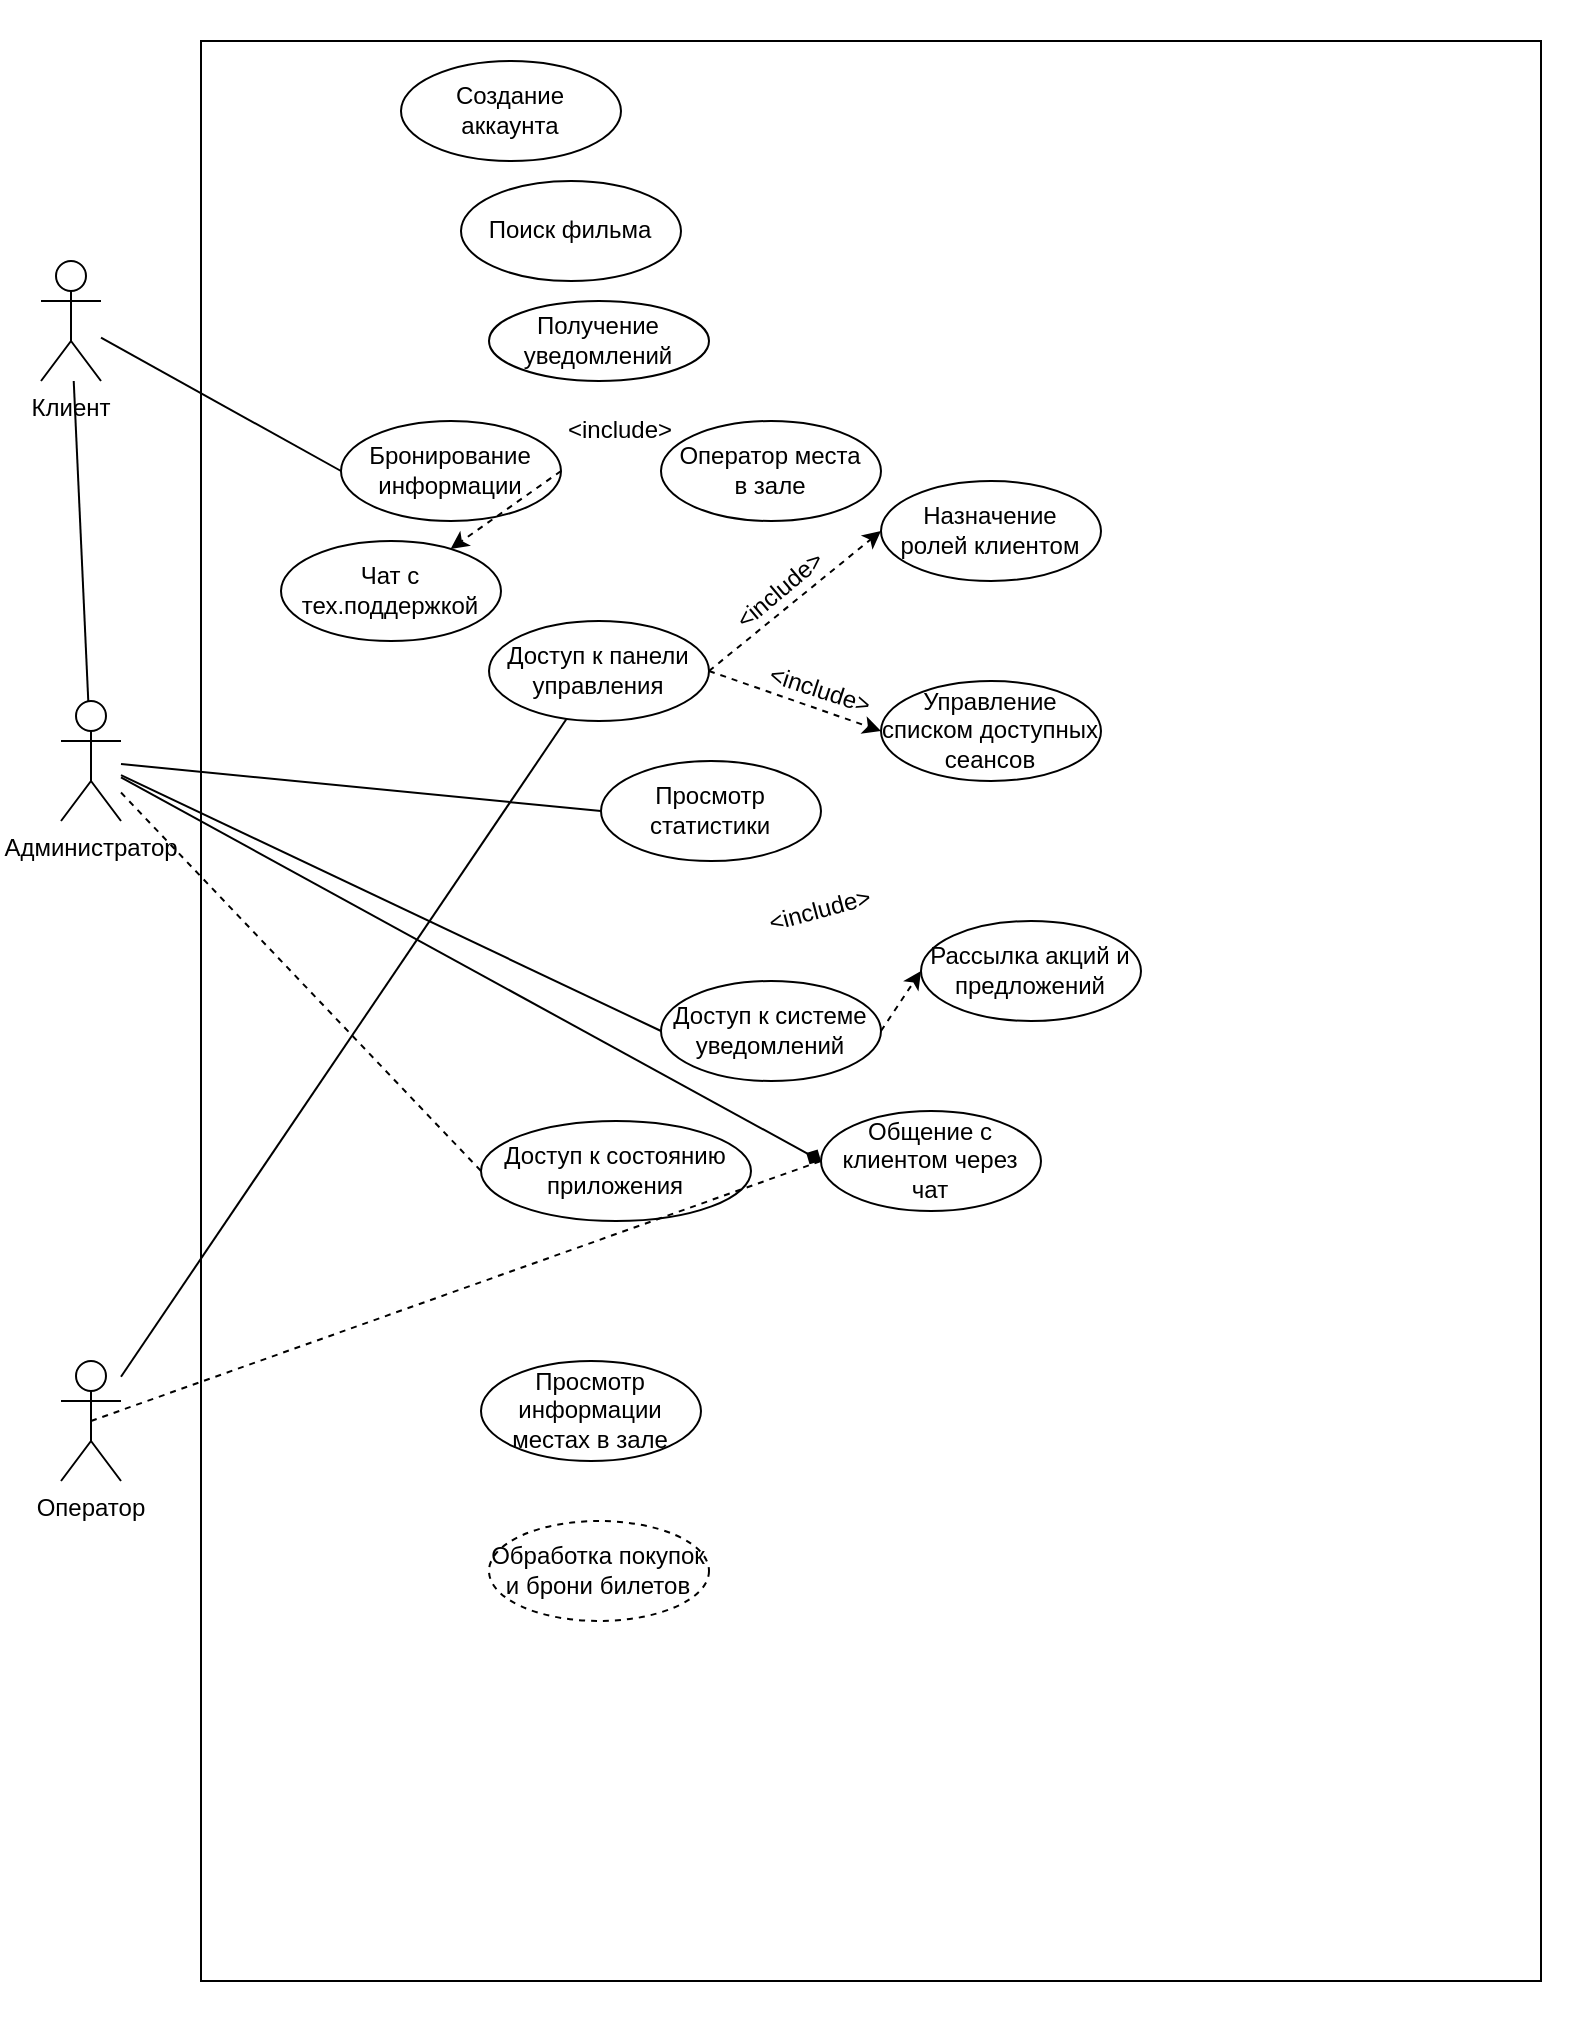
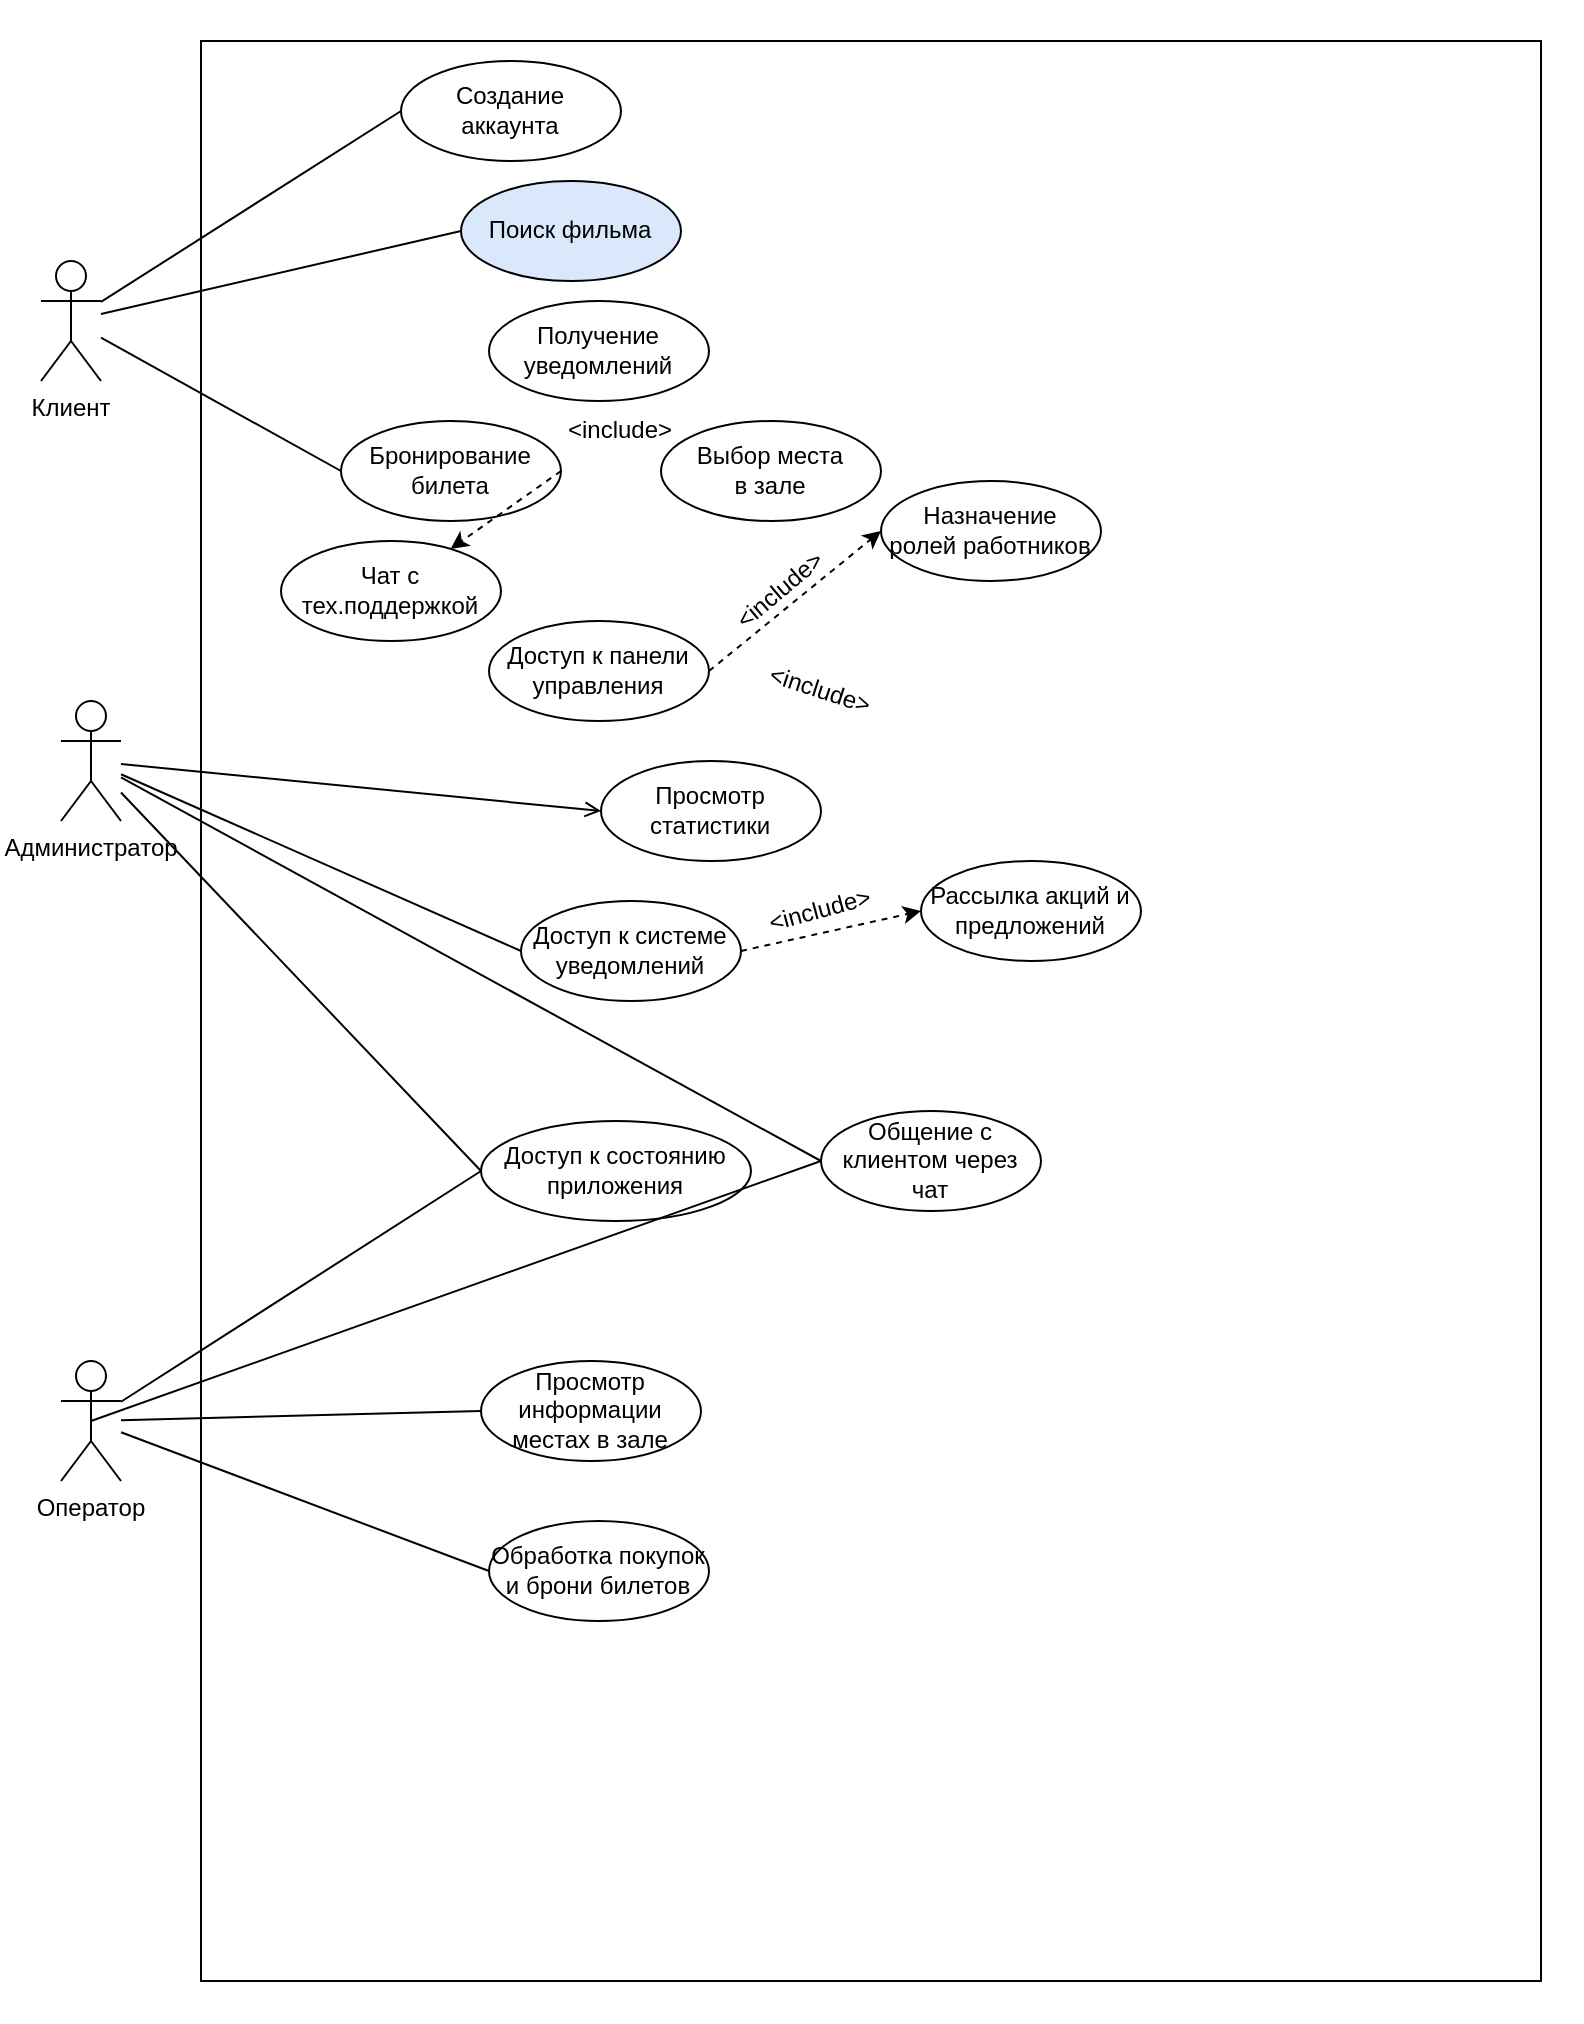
+ <mxCell id="12" value="" style="endArrow=none;html=1;rounded=0;entryX=0;entryY=0.5;entryDx=0;entryDy=0;" parent="1" source="2" target="10" edge="1"><mxGeometry width="50" height="50" relative="1" as="geometry"><mxPoint x="80" y="200" as="sourcePoint" /><mxPoint x="130" y="150" as="targetPoint" /></mxGeometry></mxCell>
- <mxCell id="6" value="Поиск фильма" style="ellipse;whiteSpace=wrap;html=1;" parent="1" vertex="1"><mxGeometry x="230" y="90" width="110" height="50" as="geometry" /></mxCell>
+ <mxCell id="6" value="Поиск фильма" style="ellipse;whiteSpace=wrap;html=1;fillColor=#dae8fc;" parent="1" vertex="1"><mxGeometry x="230" y="90" width="110" height="50" as="geometry" /></mxCell>
- <mxCell id="7" value="Получение&lt;div&gt;уведомлений&lt;/div&gt;" style="ellipse;whiteSpace=wrap;html=1;" parent="1" vertex="1"><mxGeometry x="244" y="150" width="110" height="40" as="geometry" /></mxCell>
+ <mxCell id="7" value="Получение&lt;div&gt;уведомлений&lt;/div&gt;" style="ellipse;whiteSpace=wrap;html=1;" parent="1" vertex="1"><mxGeometry x="244" y="150" width="110" height="50" as="geometry" /></mxCell>
- <mxCell id="8" value="Бронирование&lt;div&gt;информации&lt;/div&gt;" style="ellipse;whiteSpace=wrap;html=1;" parent="1" vertex="1"><mxGeometry x="170" y="210" width="110" height="50" as="geometry" /></mxCell>
+ <mxCell id="8" value="Бронирование&lt;div&gt;билета&lt;/div&gt;" style="ellipse;whiteSpace=wrap;html=1;" parent="1" vertex="1"><mxGeometry x="170" y="210" width="110" height="50" as="geometry" /></mxCell>
- <mxCell id="9" value="Оператор места&lt;div&gt;в зале&lt;/div&gt;" style="ellipse;whiteSpace=wrap;html=1;" parent="1" vertex="1"><mxGeometry x="330" y="210" width="110" height="50" as="geometry" /></mxCell>
+ <mxCell id="9" value="Выбор места&lt;div&gt;в зале&lt;/div&gt;" style="ellipse;whiteSpace=wrap;html=1;" parent="1" vertex="1"><mxGeometry x="330" y="210" width="110" height="50" as="geometry" /></mxCell>
- <mxCell id="15" value="Назначение&lt;div&gt;ролей клиентом&lt;/div&gt;" style="ellipse;whiteSpace=wrap;html=1;" parent="1" vertex="1"><mxGeometry x="440" y="240" width="110" height="50" as="geometry" /></mxCell>
+ <mxCell id="15" value="Назначение&lt;div&gt;ролей работников&lt;/div&gt;" style="ellipse;whiteSpace=wrap;html=1;" parent="1" vertex="1"><mxGeometry x="440" y="240" width="110" height="50" as="geometry" /></mxCell>
- <mxCell id="13" value="" style="endArrow=none;html=1;rounded=0;" parent="1" source="2" target="3" edge="1"><mxGeometry width="50" height="50" relative="1" as="geometry"><mxPoint x="160" y="240" as="sourcePoint" /><mxPoint x="210" y="190" as="targetPoint" /></mxGeometry></mxCell>
+ <mxCell id="13" value="" style="endArrow=none;html=1;rounded=0;entryX=0;entryY=0.5;entryDx=0;entryDy=0;" parent="1" source="2" target="6" edge="1"><mxGeometry width="50" height="50" relative="1" as="geometry"><mxPoint x="160" y="240" as="sourcePoint" /><mxPoint x="210" y="190" as="targetPoint" /></mxGeometry></mxCell>
- <mxCell id="18" value="" style="endArrow=classic;html=1;rounded=0;exitX=1;exitY=0.5;exitDx=0;exitDy=0;entryX=0;entryY=0.5;entryDx=0;entryDy=0;dashed=1;" parent="1" source="14" target="17" edge="1"><mxGeometry width="50" height="50" relative="1" as="geometry"><mxPoint x="310" y="440" as="sourcePoint" /><mxPoint x="360" y="390" as="targetPoint" /></mxGeometry></mxCell>
- <mxCell id="17" value="Управление&lt;div&gt;списком доступных&lt;/div&gt;&lt;div&gt;сеансов&lt;/div&gt;" style="ellipse;whiteSpace=wrap;html=1;" parent="1" vertex="1"><mxGeometry x="440" y="340" width="110" height="50" as="geometry" /></mxCell>
- <mxCell id="20" value="" style="endArrow=none;html=1;rounded=0;entryX=0;entryY=0.5;entryDx=0;entryDy=0;" parent="1" source="3" target="19" edge="1"><mxGeometry width="50" height="50" relative="1" as="geometry"><mxPoint x="200" y="470" as="sourcePoint" /><mxPoint x="250" y="420" as="targetPoint" /></mxGeometry></mxCell>
+ <mxCell id="20" value="" style="endArrow=open;html=1;rounded=0;entryX=0;entryY=0.5;entryDx=0;entryDy=0;" parent="1" source="3" target="19" edge="1"><mxGeometry width="50" height="50" relative="1" as="geometry"><mxPoint x="200" y="470" as="sourcePoint" /><mxPoint x="250" y="420" as="targetPoint" /></mxGeometry></mxCell>
- <mxCell id="33" value="" style="endArrow=none;html=1;rounded=0;entryX=0;entryY=0.5;entryDx=0;entryDy=0;dashed=1;" edge="1" parent="1" source="3" target="27"><mxGeometry width="50" height="50" relative="1" as="geometry"><mxPoint x="400" y="550" as="sourcePoint" /><mxPoint x="450" y="500" as="targetPoint" /></mxGeometry></mxCell>
+ <mxCell id="33" value="" style="endArrow=none;html=1;rounded=0;entryX=0;entryY=0.5;entryDx=0;entryDy=0;" edge="1" parent="1" source="3" target="27"><mxGeometry width="50" height="50" relative="1" as="geometry"><mxPoint x="400" y="550" as="sourcePoint" /><mxPoint x="450" y="500" as="targetPoint" /></mxGeometry></mxCell>
- <mxCell id="29" value="Рассылка акций и предложений" style="ellipse;whiteSpace=wrap;html=1;" parent="1" vertex="1"><mxGeometry x="460" y="460" width="110" height="50" as="geometry" /></mxCell>
+ <mxCell id="29" value="Рассылка акций и предложений" style="ellipse;whiteSpace=wrap;html=1;" parent="1" vertex="1"><mxGeometry x="460" y="430" width="110" height="50" as="geometry" /></mxCell>
- <mxCell id="28" value="Доступ к системе уведомлений" style="ellipse;whiteSpace=wrap;html=1;" parent="1" vertex="1"><mxGeometry x="330" y="490" width="110" height="50" as="geometry" /></mxCell>
+ <mxCell id="28" value="Доступ к системе уведомлений" style="ellipse;whiteSpace=wrap;html=1;" parent="1" vertex="1"><mxGeometry x="260" y="450" width="110" height="50" as="geometry" /></mxCell>
- <mxCell id="24" value="" style="endArrow=none;html=1;rounded=0;" parent="1" source="4" target="14" edge="1"><mxGeometry width="50" height="50" relative="1" as="geometry"><mxPoint x="180" y="910" as="sourcePoint" /><mxPoint x="230" y="860" as="targetPoint" /></mxGeometry></mxCell>
+ <mxCell id="24" value="" style="endArrow=none;html=1;rounded=0;entryX=0;entryY=0.5;entryDx=0;entryDy=0;" parent="1" source="4" target="23" edge="1"><mxGeometry width="50" height="50" relative="1" as="geometry"><mxPoint x="180" y="910" as="sourcePoint" /><mxPoint x="230" y="860" as="targetPoint" /></mxGeometry></mxCell>
- <mxCell id="32" value="" style="endArrow=diamond;html=1;rounded=0;entryX=0;entryY=0.5;entryDx=0;entryDy=0;" edge="1" parent="1" source="3" target="26"><mxGeometry width="50" height="50" relative="1" as="geometry"><mxPoint x="400" y="620" as="sourcePoint" /><mxPoint x="450" y="570" as="targetPoint" /></mxGeometry></mxCell>
+ <mxCell id="32" value="" style="endArrow=none;html=1;rounded=0;entryX=0;entryY=0.5;entryDx=0;entryDy=0;" edge="1" parent="1" source="3" target="26"><mxGeometry width="50" height="50" relative="1" as="geometry"><mxPoint x="400" y="620" as="sourcePoint" /><mxPoint x="450" y="570" as="targetPoint" /></mxGeometry></mxCell>
+ <mxCell id="34" value="" style="endArrow=none;html=1;rounded=0;entryX=0;entryY=0.5;entryDx=0;entryDy=0;" edge="1" parent="1" source="4" target="27"><mxGeometry width="50" height="50" relative="1" as="geometry"><mxPoint x="400" y="550" as="sourcePoint" /><mxPoint x="450" y="500" as="targetPoint" /></mxGeometry></mxCell>
- <mxCell id="35" value="" style="endArrow=none;html=1;rounded=0;exitX=0.5;exitY=0.5;exitDx=0;exitDy=0;exitPerimeter=0;entryX=0;entryY=0.5;entryDx=0;entryDy=0;dashed=1;" edge="1" parent="1" source="4" target="26"><mxGeometry width="50" height="50" relative="1" as="geometry"><mxPoint x="120" y="660" as="sourcePoint" /><mxPoint x="170" y="610" as="targetPoint" /></mxGeometry></mxCell>
+ <mxCell id="35" value="" style="endArrow=none;html=1;rounded=0;exitX=0.5;exitY=0.5;exitDx=0;exitDy=0;exitPerimeter=0;entryX=0;entryY=0.5;entryDx=0;entryDy=0;" edge="1" parent="1" source="4" target="26"><mxGeometry width="50" height="50" relative="1" as="geometry"><mxPoint x="120" y="660" as="sourcePoint" /><mxPoint x="170" y="610" as="targetPoint" /></mxGeometry></mxCell>
+ <mxCell id="22" value="" style="endArrow=none;html=1;rounded=0;entryX=0;entryY=0.5;entryDx=0;entryDy=0;" parent="1" source="4" target="21" edge="1"><mxGeometry width="50" height="50" relative="1" as="geometry"><mxPoint x="220" y="820" as="sourcePoint" /><mxPoint x="270" y="770" as="targetPoint" /></mxGeometry></mxCell>
- <mxCell id="23" value="Обработка покупок и брони билетов" style="ellipse;whiteSpace=wrap;html=1;dashed=1;" parent="1" vertex="1"><mxGeometry x="244" y="760" width="110" height="50" as="geometry" /></mxCell>
+ <mxCell id="23" value="Обработка покупок и брони билетов" style="ellipse;whiteSpace=wrap;html=1;" parent="1" vertex="1"><mxGeometry x="244" y="760" width="110" height="50" as="geometry" /></mxCell>
